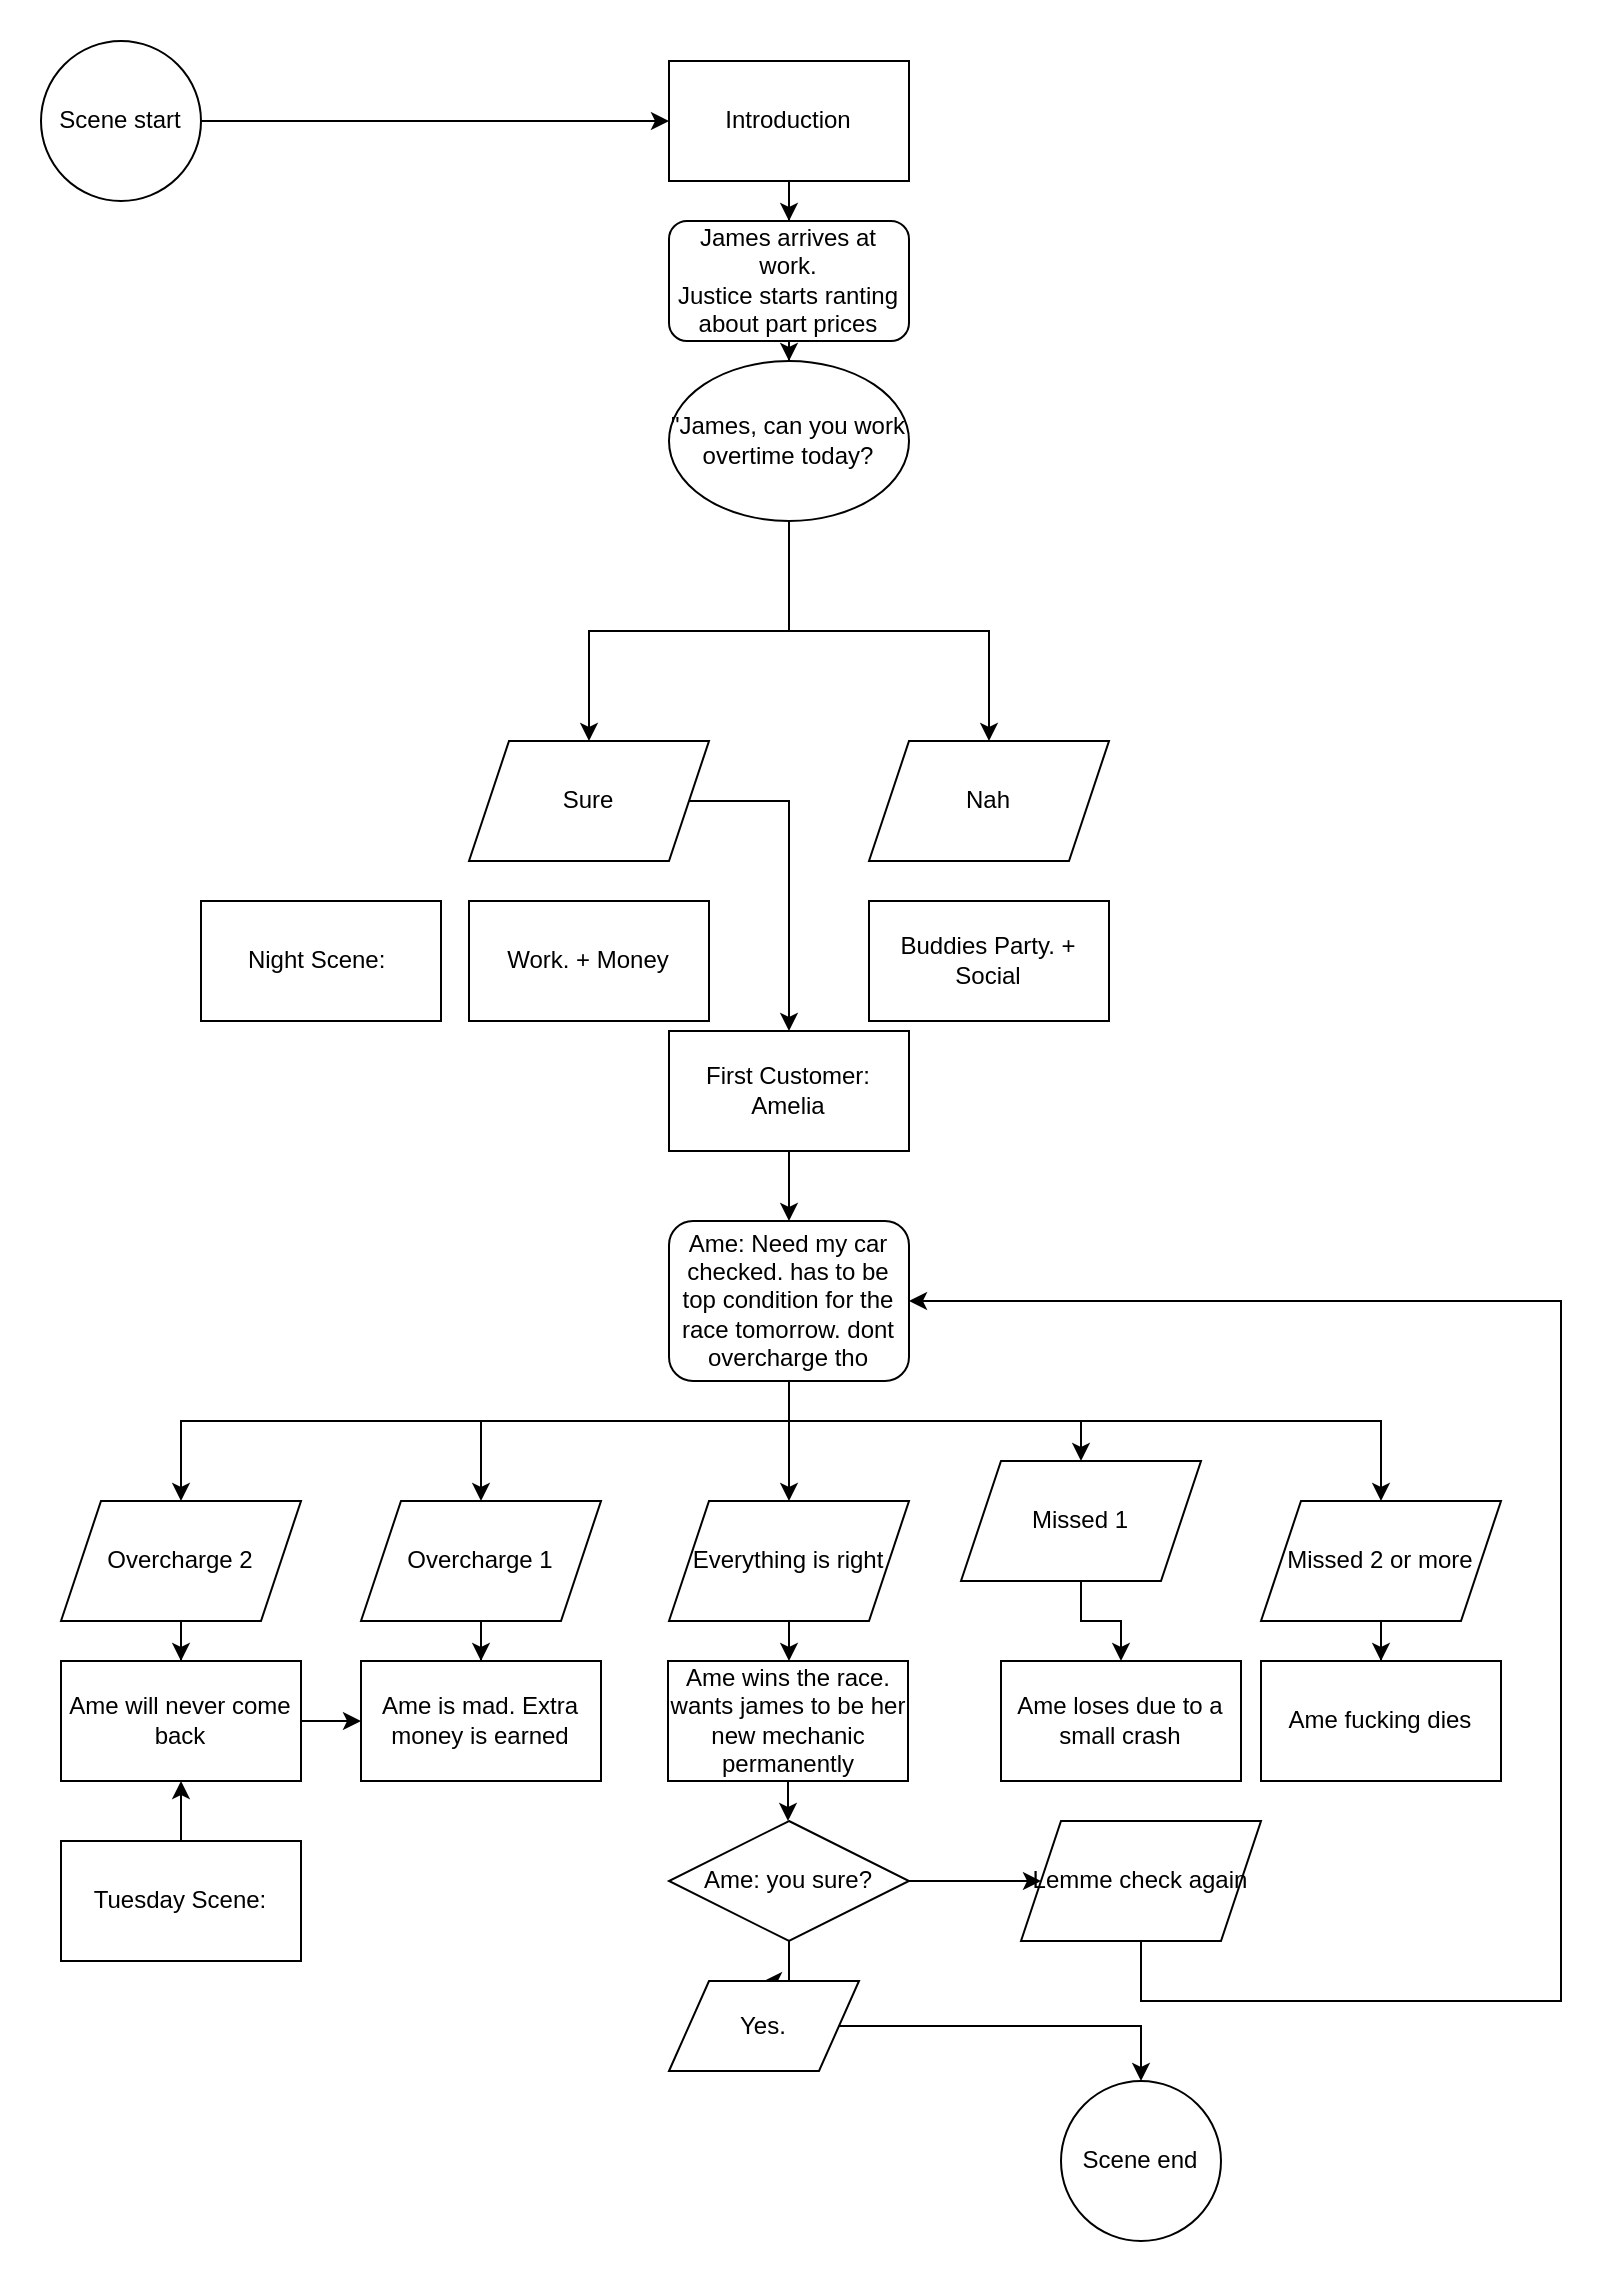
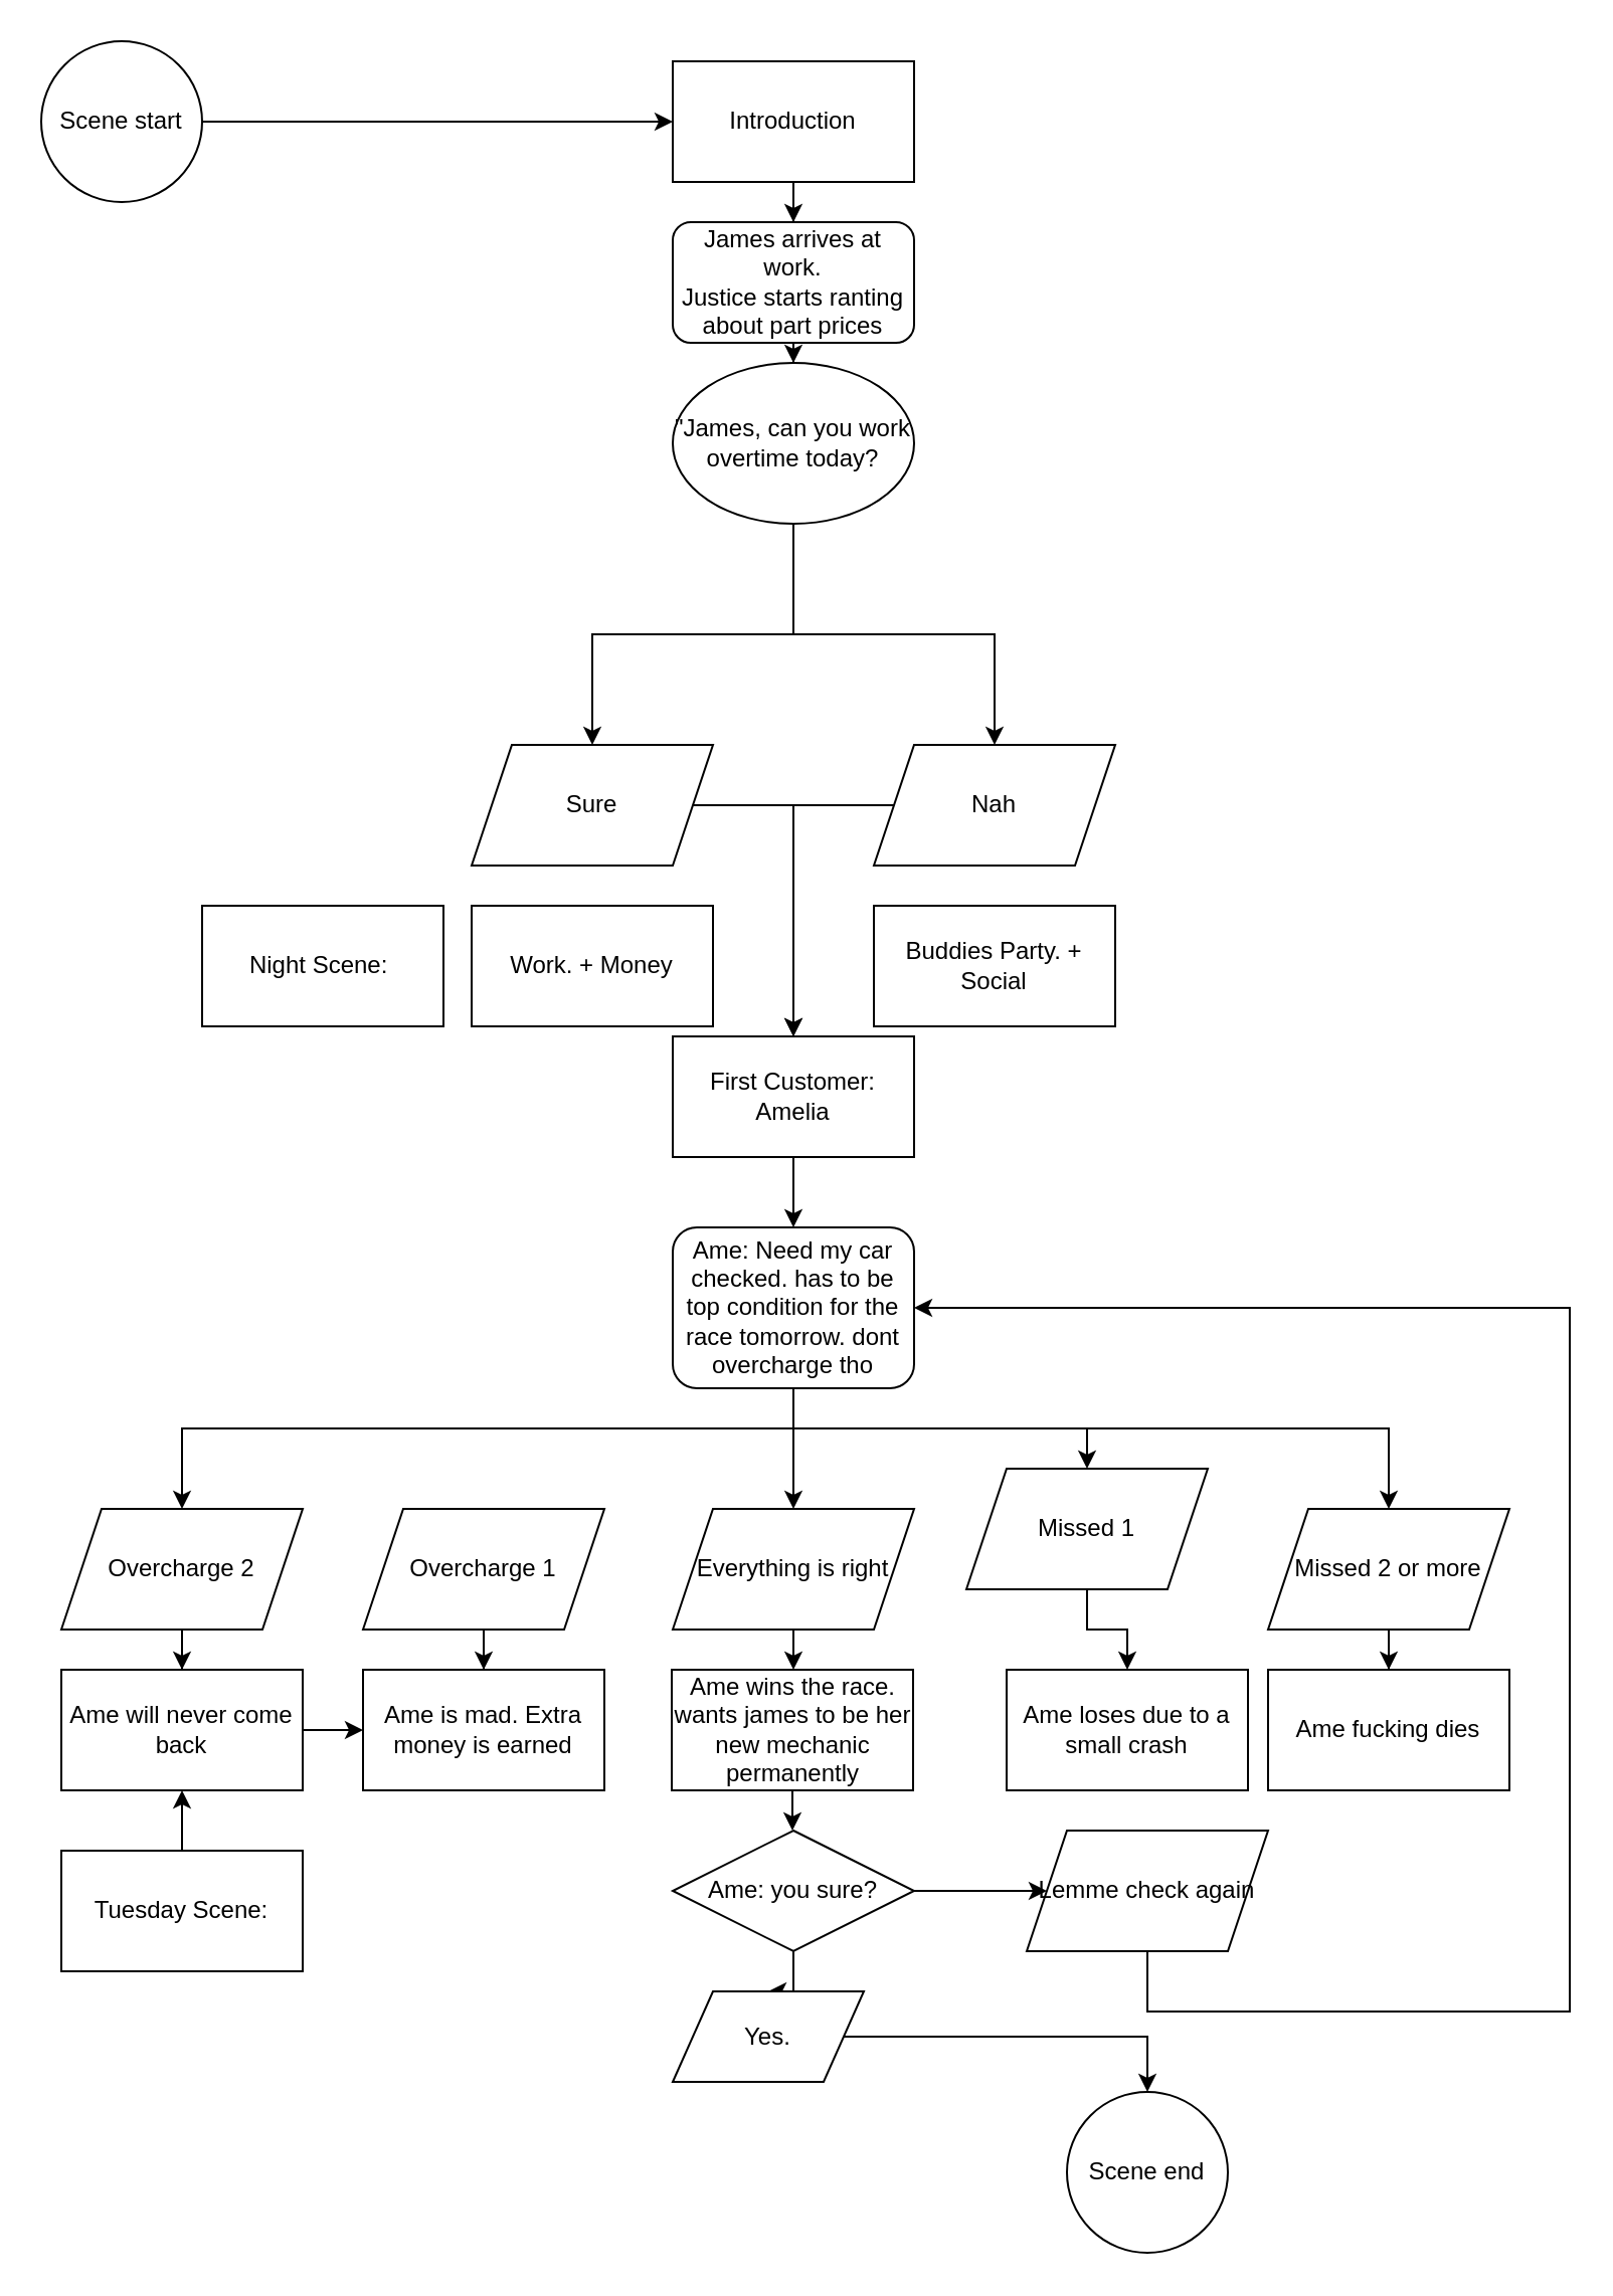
+ <mxCell id="11" style="edgeStyle=orthogonalEdgeStyle;rounded=0;orthogonalLoop=1;jettySize=auto;html=1;exitX=0;exitY=0.5;exitDx=0;exitDy=0;entryX=0.5;entryY=0;entryDx=0;entryDy=0;" edge="1" parent="1" source="12" target="16"><mxGeometry relative="1" as="geometry"><mxPoint x="390" y="520" as="targetPoint" /><Array as="points"><mxPoint x="394" y="400" /></Array></mxGeometry></mxCell>
- <mxCell id="18" style="edgeStyle=orthogonalEdgeStyle;rounded=0;orthogonalLoop=1;jettySize=auto;html=1;" parent="1" source="22" target="24" edge="1"><mxGeometry relative="1" as="geometry"><Array as="points"><mxPoint x="394" y="710" /><mxPoint x="240" y="710" /></Array></mxGeometry></mxCell>
